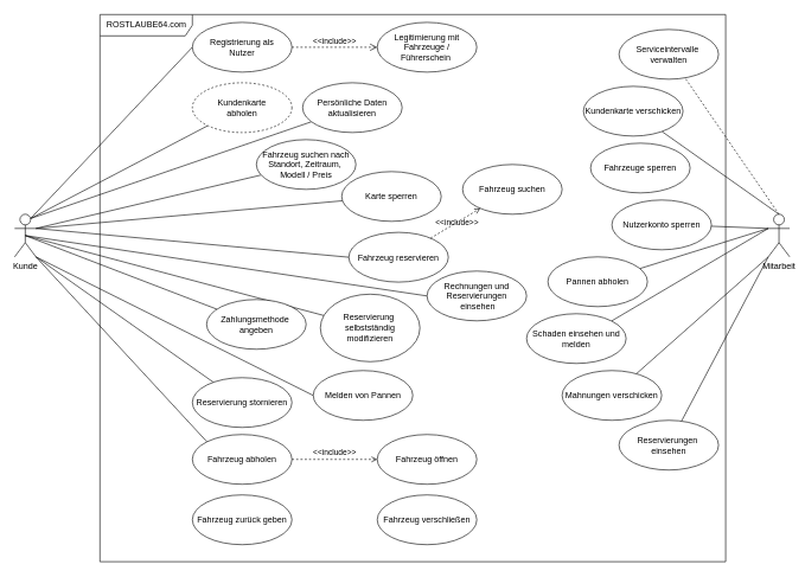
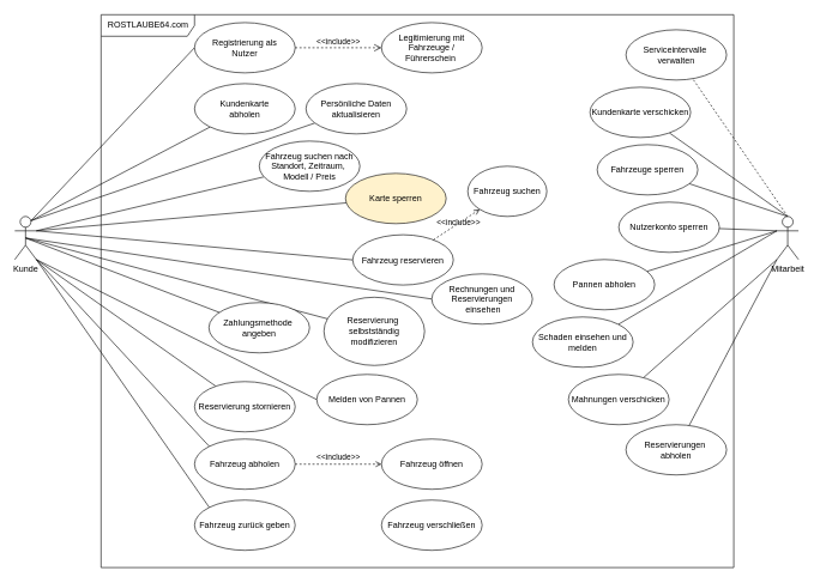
- <mxCell id="30" value="Kundenkarte&lt;br&gt;abholen" style="ellipse;whiteSpace=wrap;html=1;dashed=1;" parent="1" vertex="1"><mxGeometry x="270" y="116" width="140" height="70" as="geometry" /></mxCell>
+ <mxCell id="30" value="Kundenkarte&lt;br&gt;abholen" style="ellipse;whiteSpace=wrap;html=1;" parent="1" vertex="1"><mxGeometry x="270" y="116" width="140" height="70" as="geometry" /></mxCell>
- <mxCell id="52" value="Fahrzeug suchen" style="ellipse;whiteSpace=wrap;html=1;" vertex="1" parent="1"><mxGeometry x="650" y="231" width="140" height="70" as="geometry" /></mxCell>
+ <mxCell id="52" value="Fahrzeug suchen" style="ellipse;whiteSpace=wrap;html=1;" vertex="1" parent="1"><mxGeometry x="650" y="231" width="110" height="70" as="geometry" /></mxCell>
- <mxCell id="34" value="Karte sperren" style="ellipse;whiteSpace=wrap;html=1;" parent="1" vertex="1"><mxGeometry x="480" y="241" width="140" height="70" as="geometry" /></mxCell>
+ <mxCell id="34" value="Karte sperren" style="ellipse;whiteSpace=wrap;html=1;fillColor=#fff2cc;" parent="1" vertex="1"><mxGeometry x="480" y="241" width="140" height="70" as="geometry" /></mxCell>
+ <mxCell id="19" style="edgeStyle=none;html=1;exitX=0.5;exitY=0;exitDx=0;exitDy=0;exitPerimeter=0;endArrow=none;endFill=0;" parent="1" source="25" target="46" edge="1"><mxGeometry relative="1" as="geometry" /></mxCell>
+ <mxCell id="11" style="edgeStyle=none;html=1;exitX=1;exitY=1;exitDx=0;exitDy=0;exitPerimeter=0;endArrow=none;endFill=0;entryX=0;entryY=0;entryDx=0;entryDy=0;" parent="1" source="16" target="37" edge="1"><mxGeometry relative="1" as="geometry" /></mxCell>
- <mxCell id="51" value="Reservierungen&amp;nbsp;&lt;br&gt;einsehen" style="ellipse;whiteSpace=wrap;html=1;" parent="1" vertex="1"><mxGeometry x="870" y="591" width="140" height="70" as="geometry" /></mxCell>
+ <mxCell id="51" value="Reservierungen&amp;nbsp;&lt;br&gt;abholen" style="ellipse;whiteSpace=wrap;html=1;" parent="1" vertex="1"><mxGeometry x="870" y="591" width="140" height="70" as="geometry" /></mxCell>
